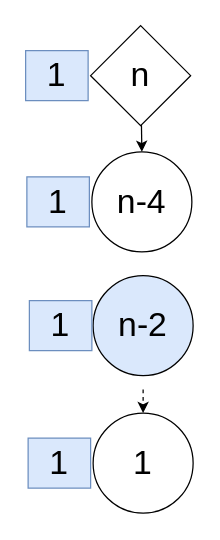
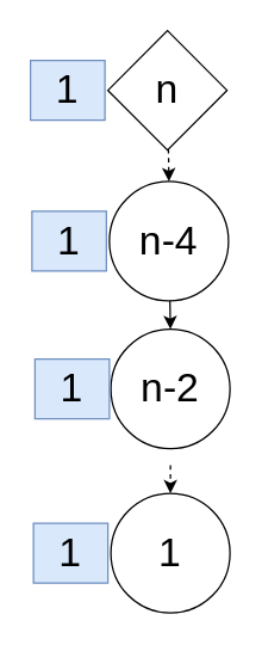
- <mxCell id="2" style="edgeStyle=none;rounded=0;jumpStyle=none;orthogonalLoop=1;jettySize=auto;html=1;entryX=0.5;entryY=0;entryDx=0;entryDy=0;fontSize=27;strokeColor=default;" edge="1" parent="1" source="3" target="6"><mxGeometry relative="1" as="geometry" /></mxCell>
+ <mxCell id="2" style="edgeStyle=none;rounded=0;jumpStyle=none;orthogonalLoop=1;jettySize=auto;html=1;entryX=0.5;entryY=0;entryDx=0;entryDy=0;fontSize=27;strokeColor=default;dashed=1;" edge="1" parent="1" source="3" target="6"><mxGeometry relative="1" as="geometry" /></mxCell>
+ <mxCell id="5" style="rounded=0;orthogonalLoop=1;jettySize=auto;html=1;entryX=0.5;entryY=0;entryDx=0;entryDy=0;fontSize=27;" edge="1" parent="1" source="6" target="9"><mxGeometry relative="1" as="geometry" /></mxCell>
- <mxCell id="9" value="&lt;font style=&quot;font-size: 27px&quot;&gt;n-2&lt;/font&gt;" style="ellipse;whiteSpace=wrap;html=1;fillColor=#dae8fc;" vertex="1" parent="1"><mxGeometry x="74" y="220" width="80" height="80" as="geometry" /></mxCell>
+ <mxCell id="9" value="&lt;font style=&quot;font-size: 27px&quot;&gt;n-2&lt;/font&gt;" style="ellipse;whiteSpace=wrap;html=1;" vertex="1" parent="1"><mxGeometry x="74" y="220" width="80" height="80" as="geometry" /></mxCell>
